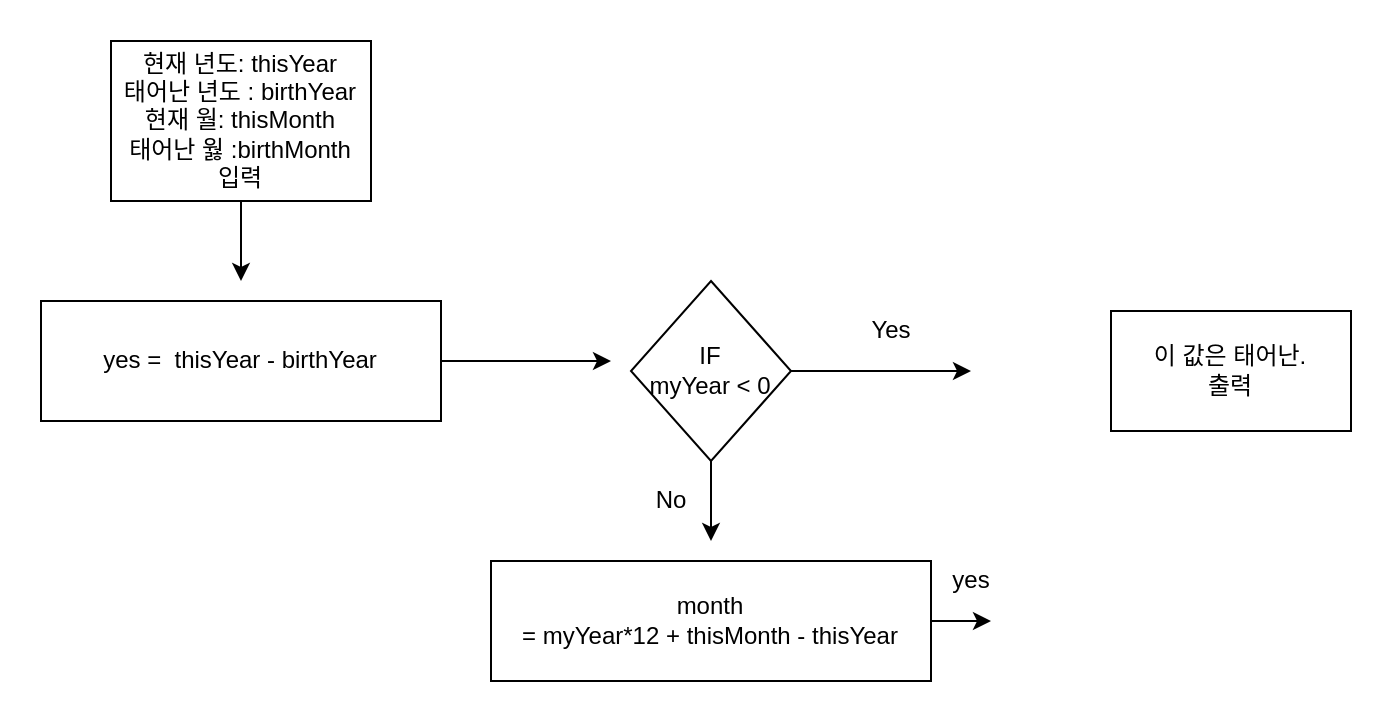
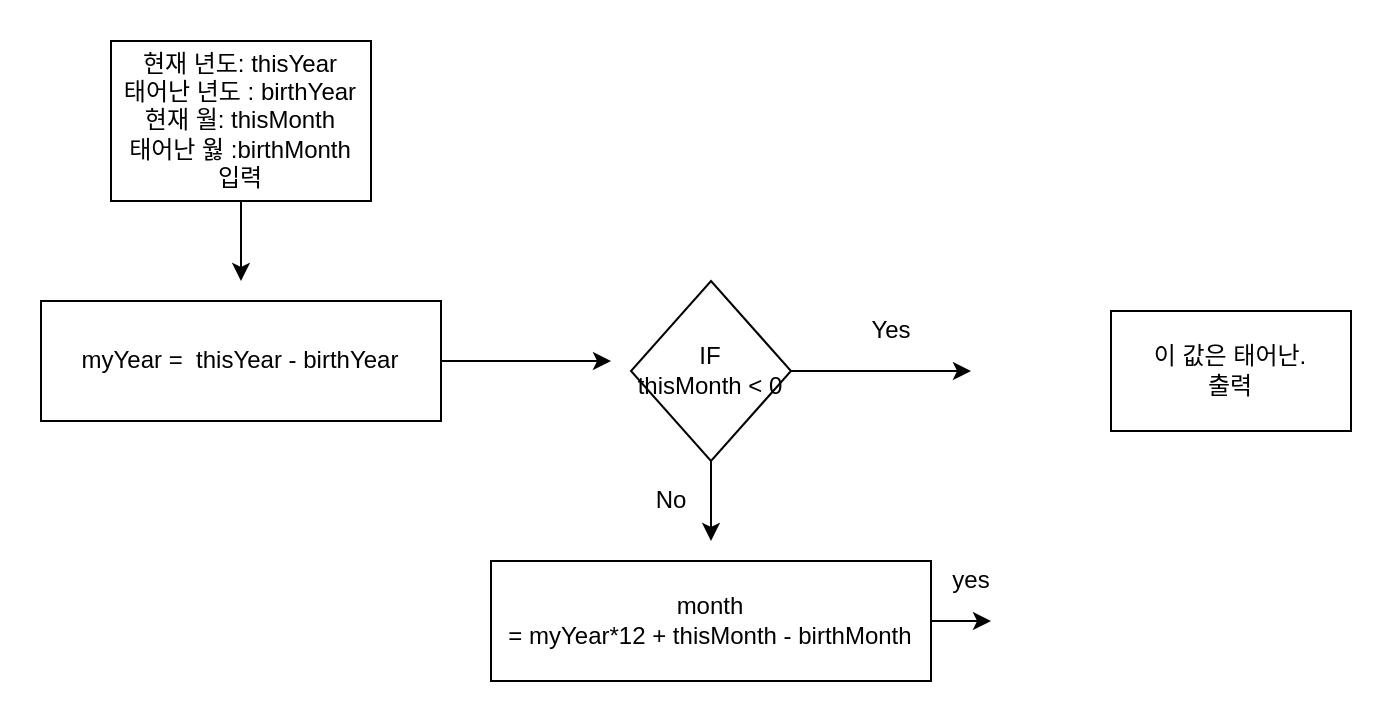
- <mxCell id="8" value="yes =&amp;nbsp; thisYear - birthYear" style="rounded=0;whiteSpace=wrap;html=1;" vertex="1" parent="1"><mxGeometry x="20" y="150" width="200" height="60" as="geometry" /></mxCell>
+ <mxCell id="8" value="myYear =&amp;nbsp; thisYear - birthYear" style="rounded=0;whiteSpace=wrap;html=1;" vertex="1" parent="1"><mxGeometry x="20" y="150" width="200" height="60" as="geometry" /></mxCell>
- <mxCell id="6" value="IF&lt;br&gt;myYear &amp;lt; 0" style="rhombus;whiteSpace=wrap;html=1;" vertex="1" parent="1"><mxGeometry x="315" y="140" width="80" height="90" as="geometry" /></mxCell>
+ <mxCell id="6" value="IF&lt;br&gt;thisMonth &amp;lt; 0" style="rhombus;whiteSpace=wrap;html=1;" vertex="1" parent="1"><mxGeometry x="315" y="140" width="80" height="90" as="geometry" /></mxCell>
- <mxCell id="13" value="month&lt;br&gt;= myYear*12 + thisMonth - thisYear" style="rounded=0;whiteSpace=wrap;html=1;" vertex="1" parent="1"><mxGeometry x="245" y="280" width="220" height="60" as="geometry" /></mxCell>
+ <mxCell id="13" value="month&lt;br&gt;= myYear*12 + thisMonth - birthMonth" style="rounded=0;whiteSpace=wrap;html=1;" vertex="1" parent="1"><mxGeometry x="245" y="280" width="220" height="60" as="geometry" /></mxCell>
